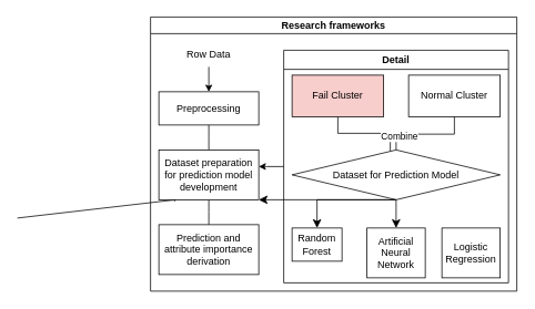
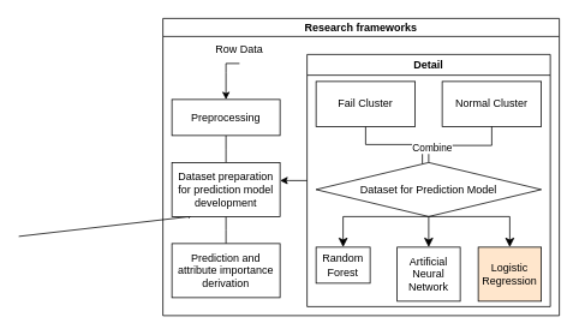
- <mxCell id="11" value="Row Data" style="text;html=1;align=center;verticalAlign=middle;whiteSpace=wrap;rounded=0;" vertex="1" parent="4"><mxGeometry x="40" y="30" width="60" height="30" as="geometry" /></mxCell>
+ <mxCell id="11" value="Row Data" style="text;html=1;align=center;verticalAlign=middle;whiteSpace=wrap;rounded=0;" vertex="1" parent="4"><mxGeometry x="55" y="20" width="60" height="30" as="geometry" /></mxCell>
- <mxCell id="15" value="Fail Cluster" style="whiteSpace=wrap;html=1;align=center;treeFolding=1;treeMoving=1;newEdgeStyle={&quot;edgeStyle&quot;:&quot;elbowEdgeStyle&quot;,&quot;startArrow&quot;:&quot;none&quot;,&quot;endArrow&quot;:&quot;none&quot;};fillColor=#f8cecc;" vertex="1" parent="13"><mxGeometry x="10" y="30" width="110" height="50" as="geometry" /></mxCell>
+ <mxCell id="15" value="Fail Cluster" style="whiteSpace=wrap;html=1;align=center;treeFolding=1;treeMoving=1;newEdgeStyle={&quot;edgeStyle&quot;:&quot;elbowEdgeStyle&quot;,&quot;startArrow&quot;:&quot;none&quot;,&quot;endArrow&quot;:&quot;none&quot;};" vertex="1" parent="13"><mxGeometry x="10" y="30" width="110" height="50" as="geometry" /></mxCell>
- <mxCell id="24" value="" style="edgeStyle=segmentEdgeStyle;endArrow=classic;html=1;curved=0;rounded=0;endSize=8;startSize=8;exitX=0.5;exitY=1;exitDx=0;exitDy=0;" edge="1" parent="13" source="17" target="8"><mxGeometry width="50" height="50" relative="1" as="geometry"><mxPoint x="145" y="190" as="sourcePoint" /><mxPoint x="145" y="224" as="targetPoint" /></mxGeometry></mxCell>
+ <mxCell id="24" value="" style="edgeStyle=segmentEdgeStyle;endArrow=classic;html=1;curved=0;rounded=0;endSize=8;startSize=8;exitX=0.5;exitY=1;exitDx=0;exitDy=0;entryX=0.5;entryY=0;entryDx=0;entryDy=0;" edge="1" parent="13" source="17" target="22"><mxGeometry width="50" height="50" relative="1" as="geometry"><mxPoint x="145" y="190" as="sourcePoint" /><mxPoint x="145" y="224" as="targetPoint" /></mxGeometry></mxCell>
- <mxCell id="22" value="Logistic Regression" style="whiteSpace=wrap;html=1;align=center;treeFolding=1;treeMoving=1;newEdgeStyle={&quot;edgeStyle&quot;:&quot;elbowEdgeStyle&quot;,&quot;startArrow&quot;:&quot;none&quot;,&quot;endArrow&quot;:&quot;none&quot;};" vertex="1" parent="13"><mxGeometry x="190" y="214" width="70" height="60" as="geometry" /></mxCell>
+ <mxCell id="22" value="Logistic Regression" style="whiteSpace=wrap;html=1;align=center;treeFolding=1;treeMoving=1;newEdgeStyle={&quot;edgeStyle&quot;:&quot;elbowEdgeStyle&quot;,&quot;startArrow&quot;:&quot;none&quot;,&quot;endArrow&quot;:&quot;none&quot;};fillColor=#ffe6cc;" vertex="1" parent="13"><mxGeometry x="190" y="214" width="70" height="60" as="geometry" /></mxCell>
